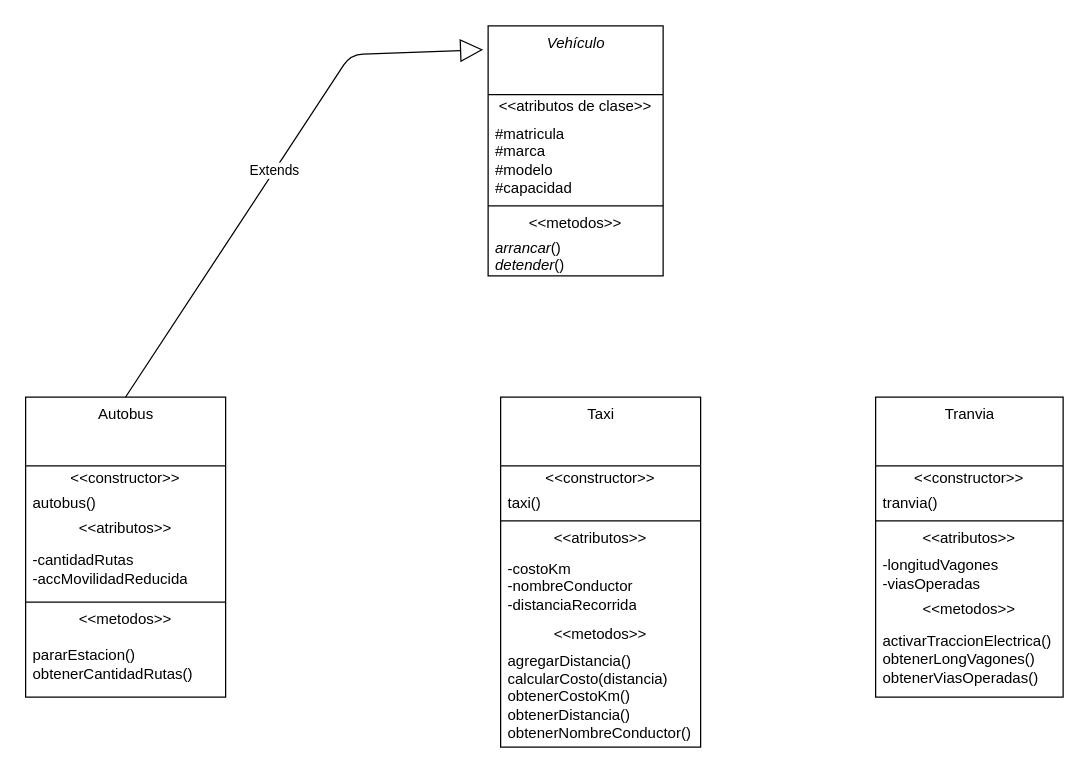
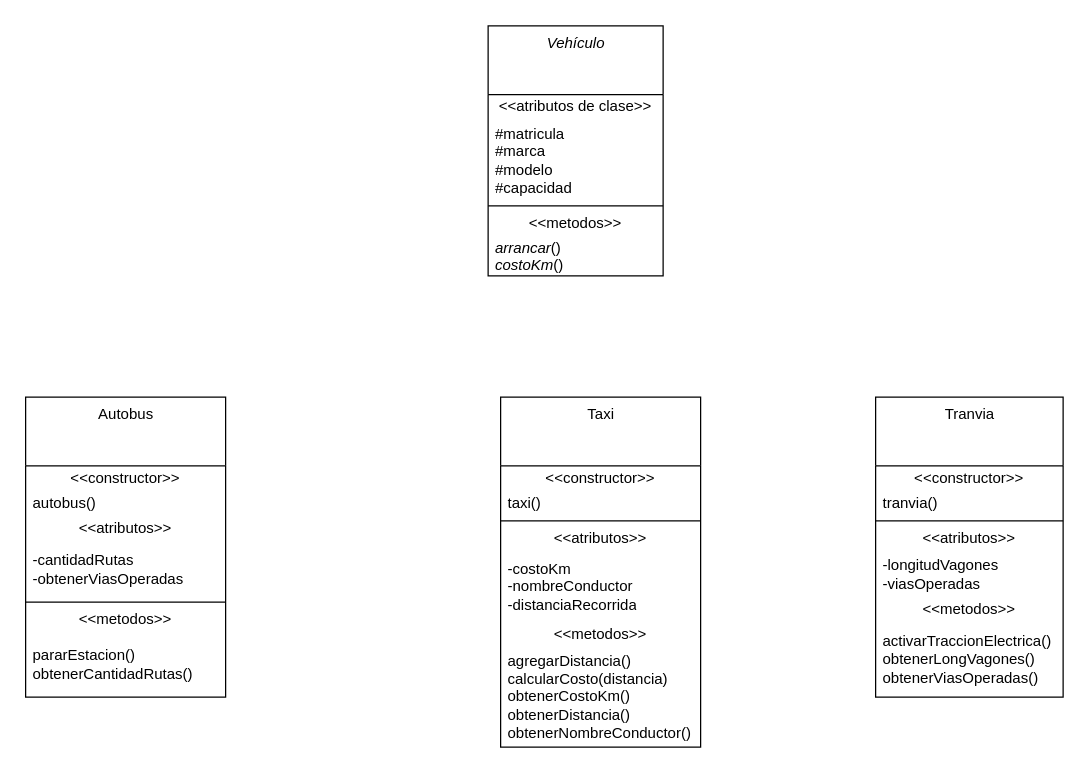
- <mxCell id="32" value="Extends" style="endArrow=block;endSize=16;endFill=0;html=1;exitX=0.5;exitY=0;exitDx=0;exitDy=0;entryX=-0.028;entryY=0.096;entryDx=0;entryDy=0;entryPerimeter=0;" edge="1" parent="1" source="16" target="2"><mxGeometry width="160" relative="1" as="geometry"><mxPoint x="380" y="400" as="sourcePoint" /><mxPoint x="370" as="targetPoint" y="40" /><Array as="points"><mxPoint x="280" y="43" /></Array></mxGeometry></mxCell>
- <mxCell id="7" value="&lt;i&gt;arrancar&lt;/i&gt;()&lt;br&gt;&lt;i&gt;detender&lt;/i&gt;()" style="text;html=1;strokeColor=none;fillColor=none;align=left;verticalAlign=middle;spacingLeft=4;spacingRight=4;overflow=hidden;rotatable=0;points=[[0,0.5],[1,0.5]];portConstraint=eastwest;" vertex="1" parent="2"><mxGeometry y="168" width="140" height="32" as="geometry" /></mxCell>
+ <mxCell id="7" value="&lt;i&gt;arrancar&lt;/i&gt;()&lt;br&gt;&lt;i&gt;costoKm&lt;/i&gt;()" style="text;html=1;strokeColor=none;fillColor=none;align=left;verticalAlign=middle;spacingLeft=4;spacingRight=4;overflow=hidden;rotatable=0;points=[[0,0.5],[1,0.5]];portConstraint=eastwest;" vertex="1" parent="2"><mxGeometry y="168" width="140" height="32" as="geometry" /></mxCell>
- <mxCell id="20" value="-cantidadRutas&lt;br&gt;-accMovilidadReducida" style="text;html=1;strokeColor=none;fillColor=none;align=left;verticalAlign=middle;spacingLeft=4;spacingRight=4;overflow=hidden;rotatable=0;points=[[0,0.5],[1,0.5]];portConstraint=eastwest;" vertex="1" parent="16"><mxGeometry y="115" width="160" height="45" as="geometry" /></mxCell>
+ <mxCell id="20" value="-cantidadRutas&lt;br&gt;-obtenerViasOperadas" style="text;html=1;strokeColor=none;fillColor=none;align=left;verticalAlign=middle;spacingLeft=4;spacingRight=4;overflow=hidden;rotatable=0;points=[[0,0.5],[1,0.5]];portConstraint=eastwest;" vertex="1" parent="16"><mxGeometry y="115" width="160" height="45" as="geometry" /></mxCell>
